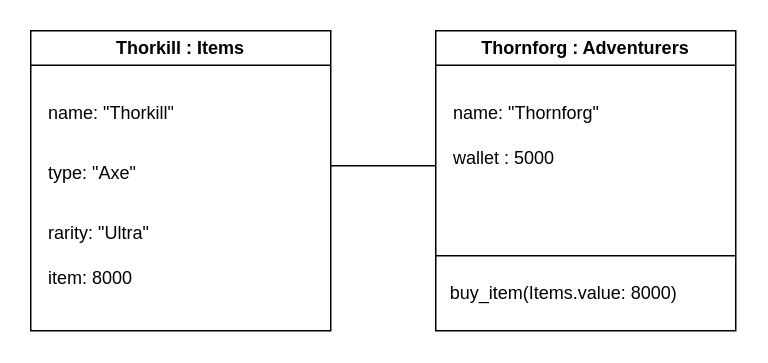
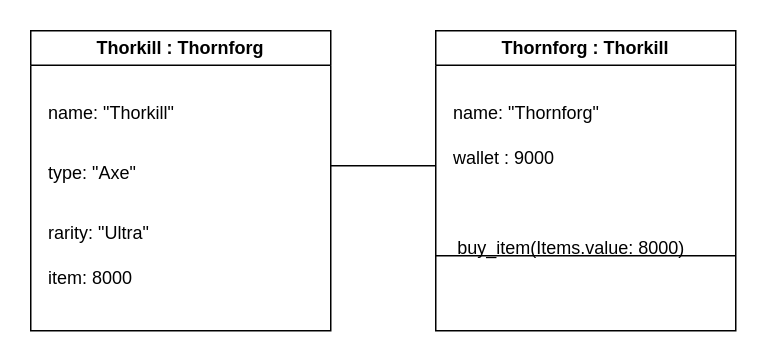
- <mxCell id="2" value="Thorkill : Items" style="swimlane;whiteSpace=wrap;html=1;" vertex="1" parent="1"><mxGeometry x="20" y="20" width="200" height="200" as="geometry" /></mxCell>
+ <mxCell id="2" value="Thorkill : Thornforg" style="swimlane;whiteSpace=wrap;html=1;" vertex="1" parent="1"><mxGeometry x="20" y="20" width="200" height="200" as="geometry" /></mxCell>
- <mxCell id="7" value="Thornforg : Adventurers" style="swimlane;whiteSpace=wrap;html=1;" vertex="1" parent="1"><mxGeometry x="290" y="20" width="200" height="200" as="geometry" /></mxCell>
+ <mxCell id="7" value="Thornforg : Thorkill" style="swimlane;whiteSpace=wrap;html=1;" vertex="1" parent="1"><mxGeometry x="290" y="20" width="200" height="200" as="geometry" /></mxCell>
- <mxCell id="9" value="wallet : 5000" style="text;html=1;align=left;verticalAlign=middle;resizable=0;points=[];autosize=1;strokeColor=none;fillColor=none;" vertex="1" parent="7"><mxGeometry x="10" y="70" width="90" height="30" as="geometry" /></mxCell>
+ <mxCell id="9" value="wallet : 9000" style="text;html=1;align=left;verticalAlign=middle;resizable=0;points=[];autosize=1;strokeColor=none;fillColor=none;" vertex="1" parent="7"><mxGeometry x="10" y="70" width="90" height="30" as="geometry" /></mxCell>
- <mxCell id="10" value="buy_item(Items.value: 8000)" style="text;html=1;align=center;verticalAlign=middle;resizable=0;points=[];autosize=1;strokeColor=none;fillColor=none;" vertex="1" parent="7"><mxGeometry y="160" width="170" height="30" as="geometry" /></mxCell>
+ <mxCell id="10" value="buy_item(Items.value: 8000)" style="text;html=1;align=center;verticalAlign=middle;resizable=0;points=[];autosize=1;strokeColor=none;fillColor=none;" vertex="1" parent="7"><mxGeometry x="5" y="130" width="170" height="30" as="geometry" /></mxCell>
